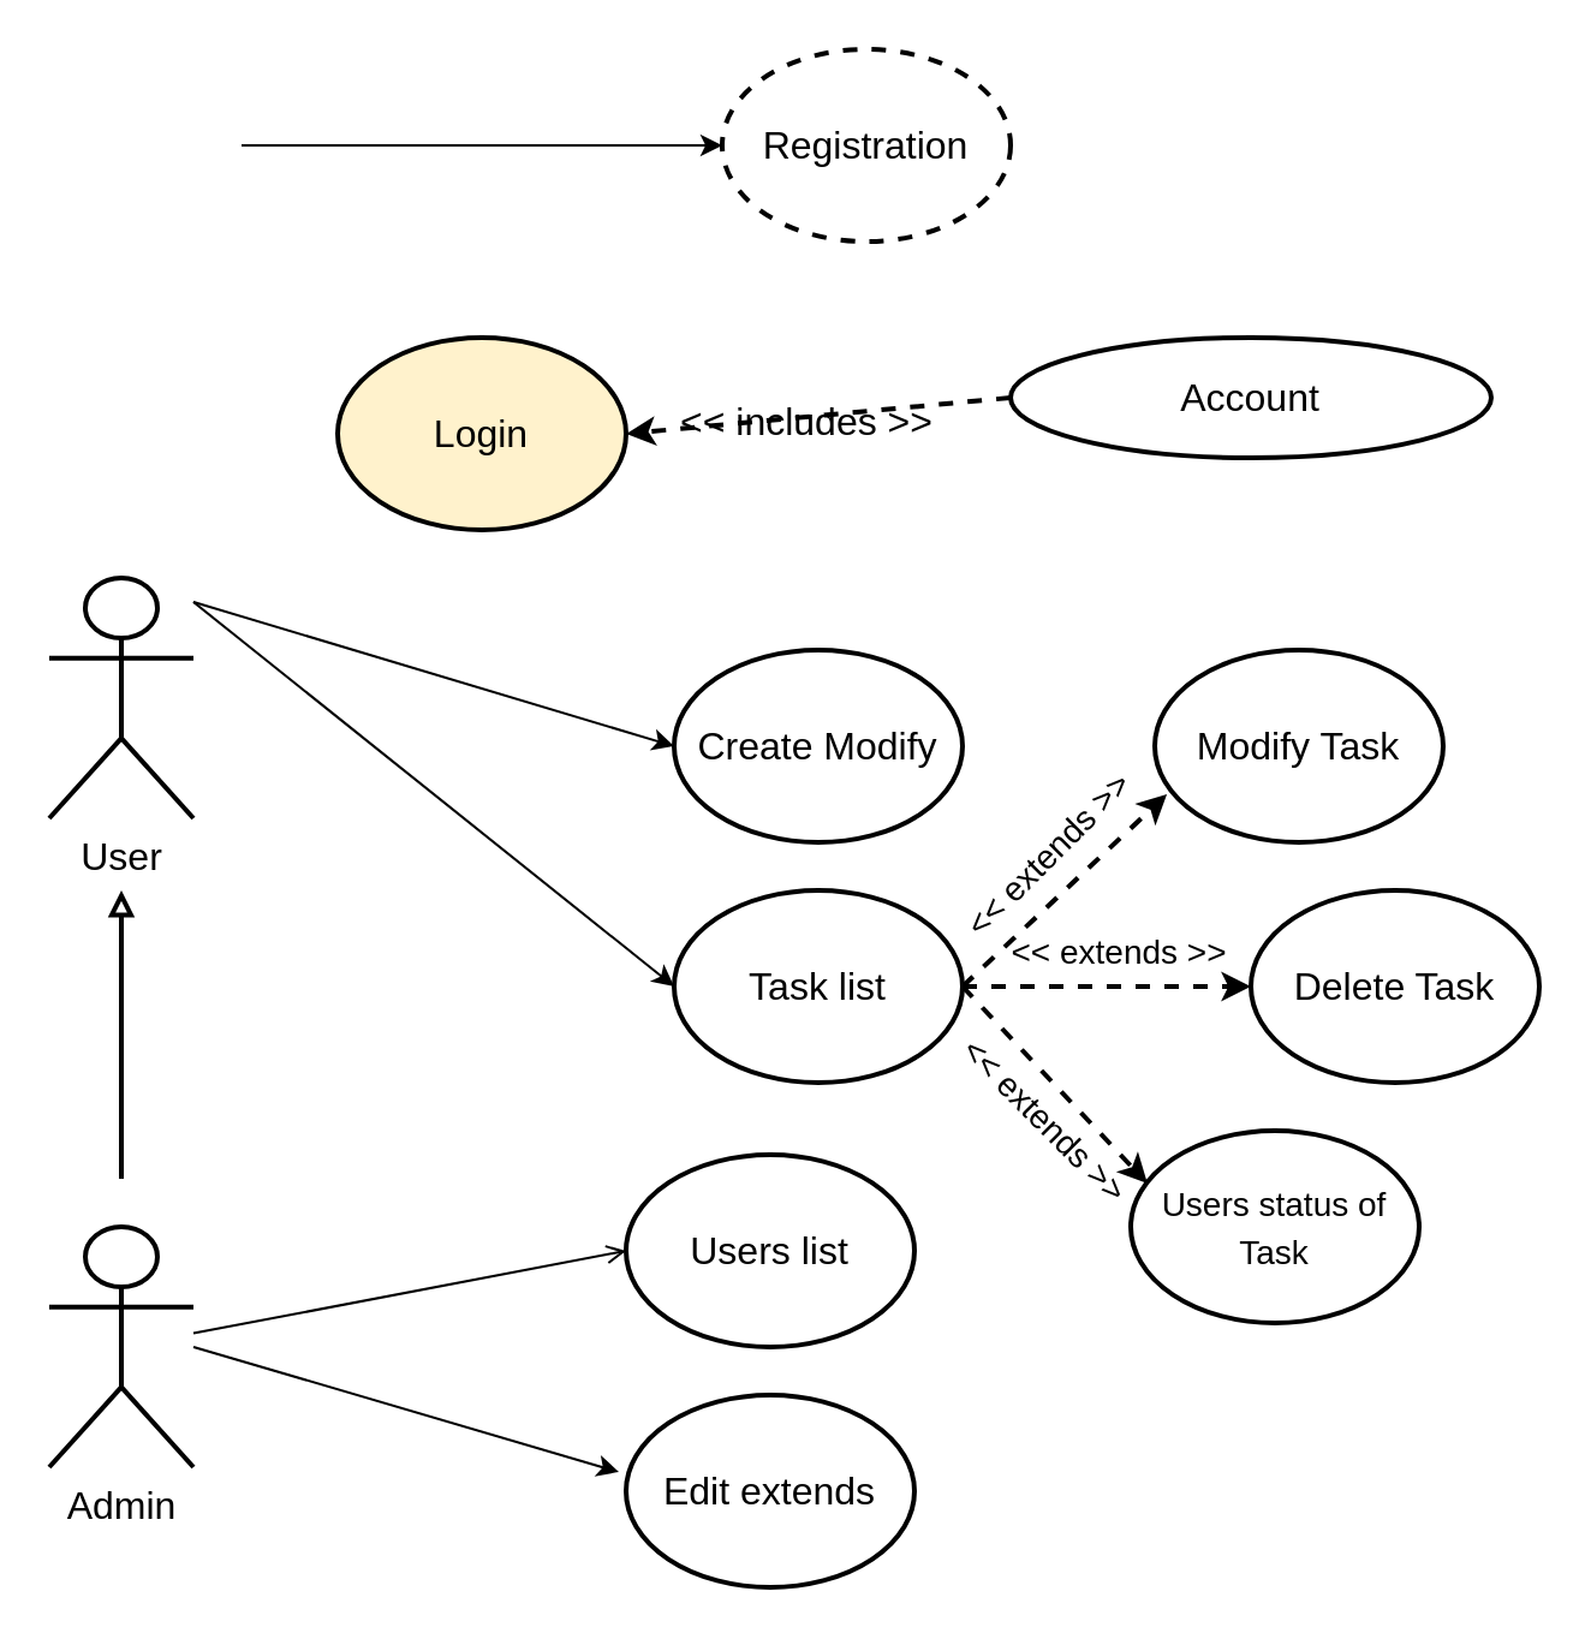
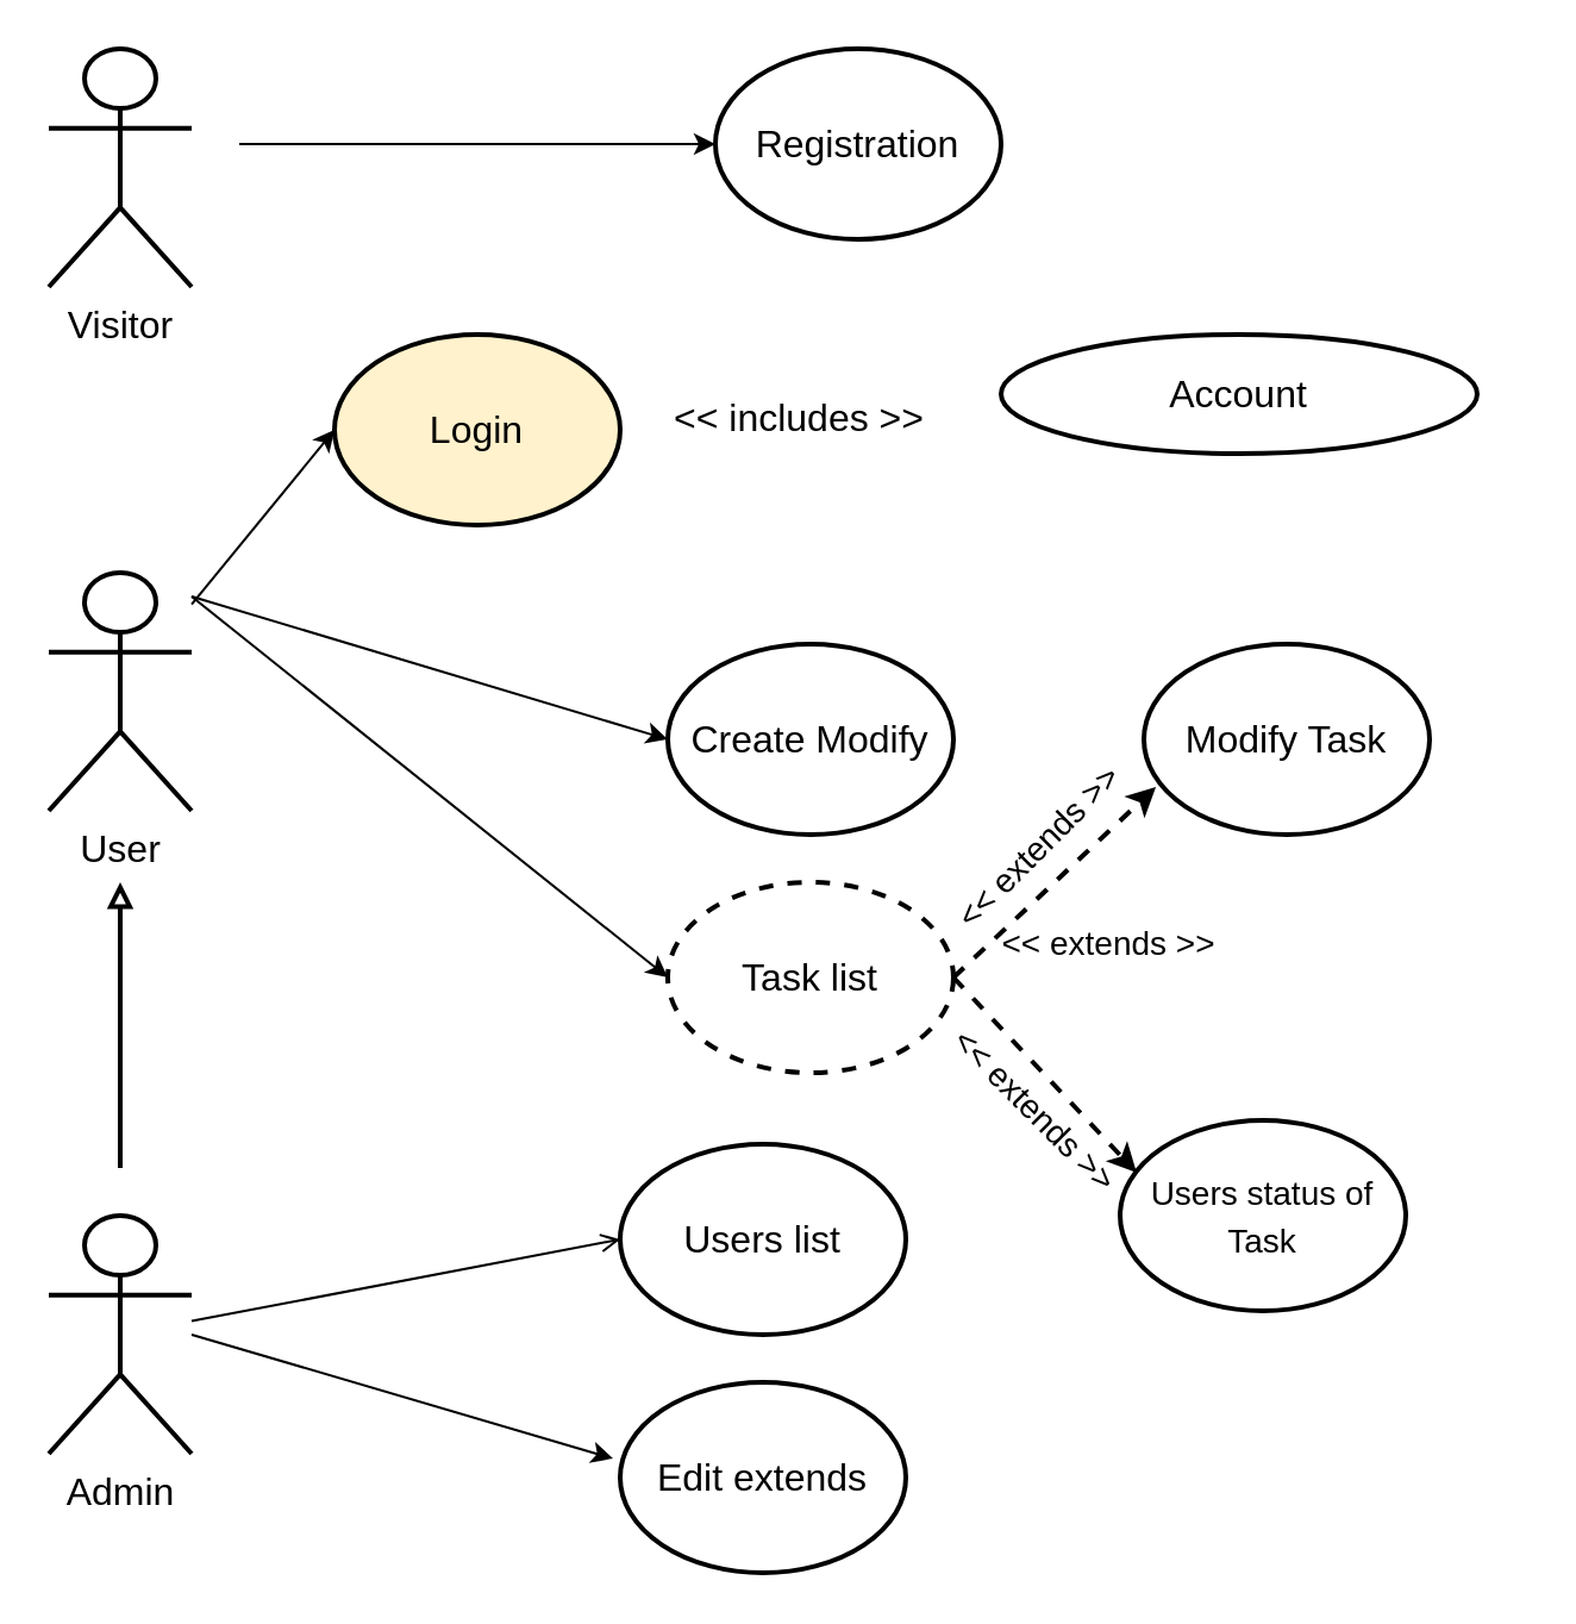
- <mxCell id="6" value="Registration" style="ellipse;whiteSpace=wrap;html=1;strokeWidth=2;fontSize=16;dashed=1;" vertex="1" parent="1"><mxGeometry x="300" y="20" width="120" height="80" as="geometry" /></mxCell>
+ <mxCell id="6" value="Registration" style="ellipse;whiteSpace=wrap;html=1;strokeWidth=2;fontSize=16;" vertex="1" parent="1"><mxGeometry x="300" y="20" width="120" height="80" as="geometry" /></mxCell>
+ <mxCell id="2" value="Visitor" style="shape=umlActor;verticalLabelPosition=bottom;verticalAlign=top;html=1;outlineConnect=0;strokeWidth=2;fontSize=16;" vertex="1" parent="1"><mxGeometry x="20" y="20" width="60" height="100" as="geometry" /></mxCell>
- <mxCell id="9" value="" style="endArrow=classic;html=1;rounded=0;strokeWidth=2;fontSize=16;entryX=1;entryY=0.5;entryDx=0;entryDy=0;exitX=0;exitY=0.5;exitDx=0;exitDy=0;dashed=1;" edge="1" parent="1" source="8" target="7"><mxGeometry width="50" height="50" relative="1" as="geometry"><mxPoint x="310" y="380" as="sourcePoint" /><mxPoint x="360" y="330" as="targetPoint" /></mxGeometry></mxCell>
+ <mxCell id="19" value="" style="endArrow=classic;html=1;rounded=0;strokeWidth=1;fontSize=14;entryX=0;entryY=0.5;entryDx=0;entryDy=0;" edge="1" parent="1" source="3" target="7"><mxGeometry width="50" height="50" relative="1" as="geometry"><mxPoint x="110" y="70" as="sourcePoint" /><mxPoint x="310" y="70" as="targetPoint" /></mxGeometry></mxCell>
- <mxCell id="18" value="Task list" style="ellipse;whiteSpace=wrap;html=1;strokeWidth=2;fontSize=16;" vertex="1" parent="1"><mxGeometry x="280" y="370" width="120" height="80" as="geometry" /></mxCell>
+ <mxCell id="18" value="Task list" style="ellipse;whiteSpace=wrap;html=1;strokeWidth=2;fontSize=16;dashed=1;" vertex="1" parent="1"><mxGeometry x="280" y="370" width="120" height="80" as="geometry" /></mxCell>
- <mxCell id="23" value="" style="endArrow=classic;html=1;rounded=0;strokeWidth=2;fontSize=14;entryX=0;entryY=0.5;entryDx=0;entryDy=0;exitX=1;exitY=0.5;exitDx=0;exitDy=0;dashed=1;" edge="1" parent="1" source="18" target="13"><mxGeometry width="50" height="50" relative="1" as="geometry"><mxPoint x="410" y="420" as="sourcePoint" /><mxPoint x="490" y="320" as="targetPoint" /></mxGeometry></mxCell>
- <mxCell id="13" value="Delete Task" style="ellipse;whiteSpace=wrap;html=1;strokeWidth=2;fontSize=16;" vertex="1" parent="1"><mxGeometry x="520" y="370" width="120" height="80" as="geometry" /></mxCell>
